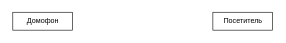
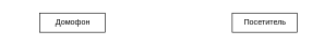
- <mxCell id="2" value="Домофон" style="html=1;" parent="1" vertex="1"><mxGeometry x="20" y="20" width="100" height="30" as="geometry" /></mxCell>
+ <mxCell id="2" value="Домофон" style="html=1;" parent="1" vertex="1"><mxGeometry x="60" y="20" width="100" height="30" as="geometry" /></mxCell>
